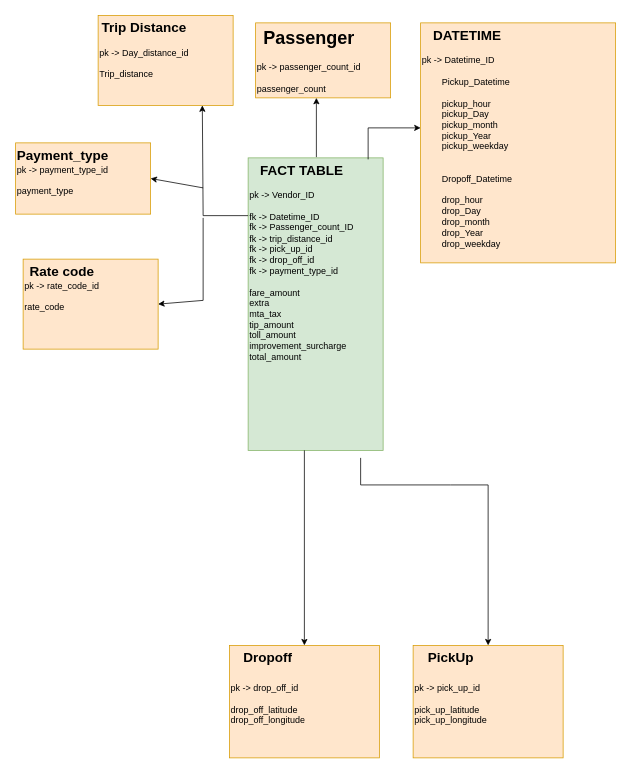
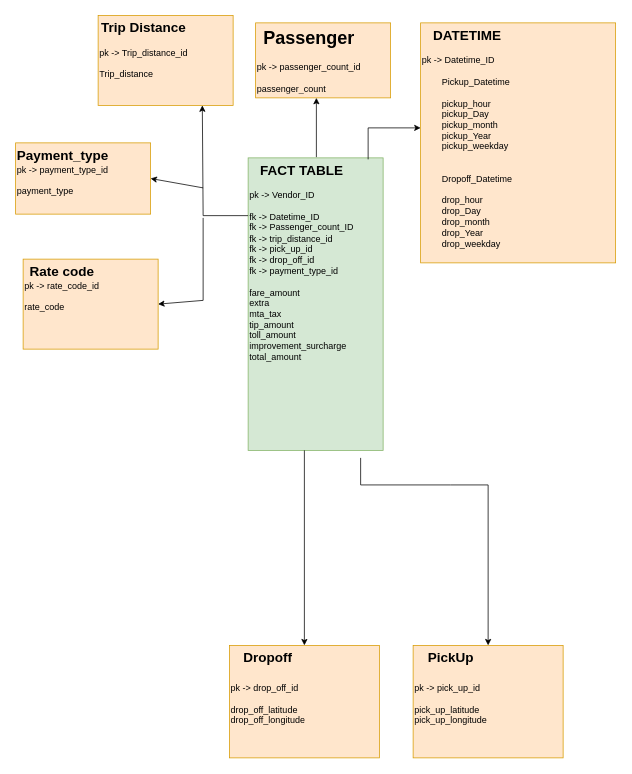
- <mxCell id="5" value="&lt;div style=&quot;text-align: center;&quot;&gt;&lt;b style=&quot;font-size: 18px; background-color: initial;&quot;&gt;Trip Distance&lt;/b&gt;&lt;/div&gt;&lt;div style=&quot;text-align: center;&quot;&gt;&lt;br&gt;&lt;/div&gt;&lt;div&gt;pk -&amp;gt; Day_distance_id&lt;/div&gt;&lt;div&gt;&lt;br&gt;&lt;/div&gt;&lt;div&gt;Trip_distance&lt;/div&gt;&lt;div&gt;&lt;br&gt;&lt;/div&gt;" style="text;html=1;whiteSpace=wrap;overflow=hidden;rounded=0;fillColor=#ffe6cc;strokeColor=#d79b00;" vertex="1" parent="1"><mxGeometry x="130" y="20" width="180" height="120" as="geometry" /></mxCell>
+ <mxCell id="5" value="&lt;div style=&quot;text-align: center;&quot;&gt;&lt;b style=&quot;font-size: 18px; background-color: initial;&quot;&gt;Trip Distance&lt;/b&gt;&lt;/div&gt;&lt;div style=&quot;text-align: center;&quot;&gt;&lt;br&gt;&lt;/div&gt;&lt;div&gt;pk -&amp;gt; Trip_distance_id&lt;/div&gt;&lt;div&gt;&lt;br&gt;&lt;/div&gt;&lt;div&gt;Trip_distance&lt;/div&gt;&lt;div&gt;&lt;br&gt;&lt;/div&gt;" style="text;html=1;whiteSpace=wrap;overflow=hidden;rounded=0;fillColor=#ffe6cc;strokeColor=#d79b00;" vertex="1" parent="1"><mxGeometry x="130" y="20" width="180" height="120" as="geometry" /></mxCell>
